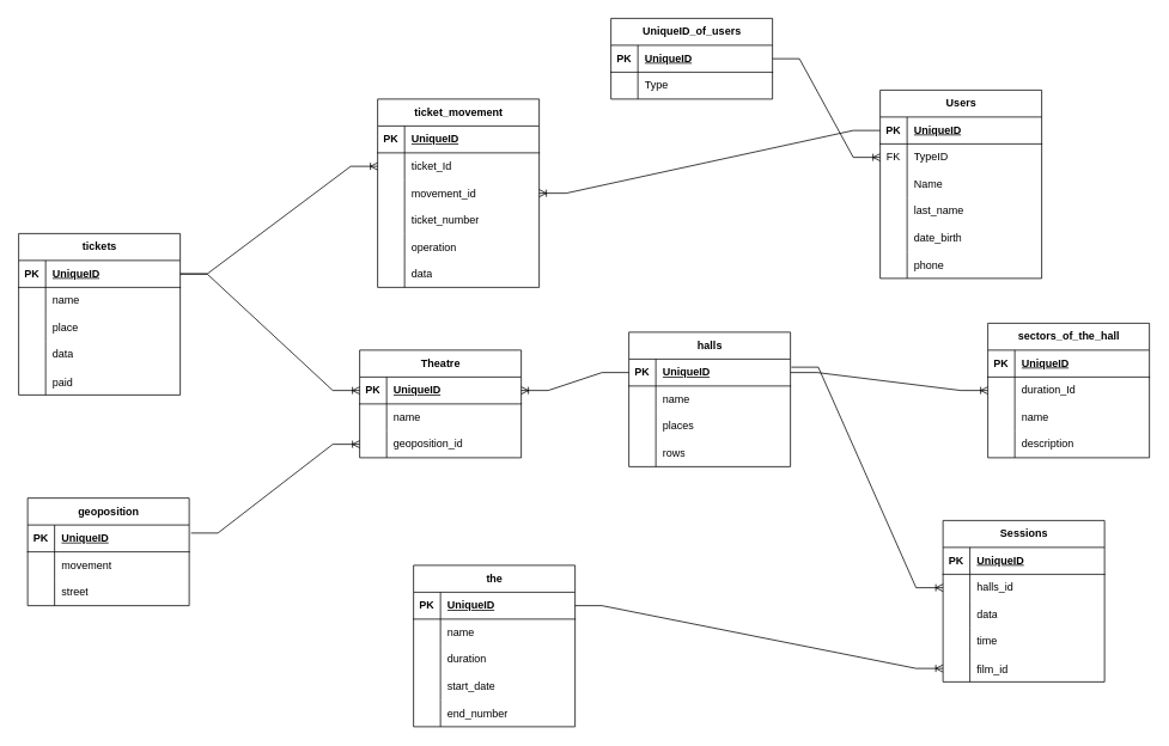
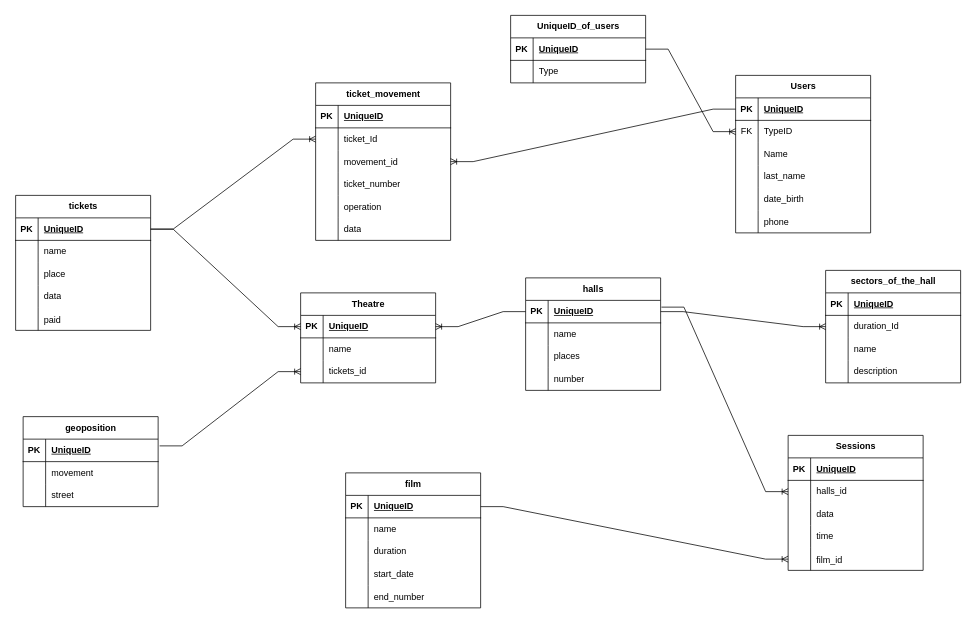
- <mxCell id="48" value="geoposition_id" style="shape=partialRectangle;connectable=0;fillColor=none;top=0;left=0;bottom=0;right=0;align=left;spacingLeft=6;overflow=hidden;whiteSpace=wrap;html=1;" vertex="1" parent="46"><mxGeometry x="30" width="150" height="30" as="geometry"><mxRectangle width="150" height="30" as="alternateBounds" /></mxGeometry></mxCell>
+ <mxCell id="48" value="tickets_id" style="shape=partialRectangle;connectable=0;fillColor=none;top=0;left=0;bottom=0;right=0;align=left;spacingLeft=6;overflow=hidden;whiteSpace=wrap;html=1;" vertex="1" parent="46"><mxGeometry x="30" width="150" height="30" as="geometry"><mxRectangle width="150" height="30" as="alternateBounds" /></mxGeometry></mxCell>
- <mxCell id="62" value="rows" style="shape=partialRectangle;connectable=0;fillColor=none;top=0;left=0;bottom=0;right=0;align=left;spacingLeft=6;overflow=hidden;whiteSpace=wrap;html=1;" vertex="1" parent="60"><mxGeometry x="30" width="150" height="30" as="geometry"><mxRectangle width="150" height="30" as="alternateBounds" /></mxGeometry></mxCell>
+ <mxCell id="62" value="number" style="shape=partialRectangle;connectable=0;fillColor=none;top=0;left=0;bottom=0;right=0;align=left;spacingLeft=6;overflow=hidden;whiteSpace=wrap;html=1;" vertex="1" parent="60"><mxGeometry x="30" width="150" height="30" as="geometry"><mxRectangle width="150" height="30" as="alternateBounds" /></mxGeometry></mxCell>
- <mxCell id="98" value="the" style="shape=table;startSize=30;container=1;collapsible=1;childLayout=tableLayout;fixedRows=1;rowLines=0;fontStyle=1;align=center;resizeLast=1;html=1;" vertex="1" parent="1"><mxGeometry x="460" y="630" width="180" height="180" as="geometry" /></mxCell>
+ <mxCell id="98" value="film" style="shape=table;startSize=30;container=1;collapsible=1;childLayout=tableLayout;fixedRows=1;rowLines=0;fontStyle=1;align=center;resizeLast=1;html=1;" vertex="1" parent="1"><mxGeometry x="460" y="630" width="180" height="180" as="geometry" /></mxCell>
